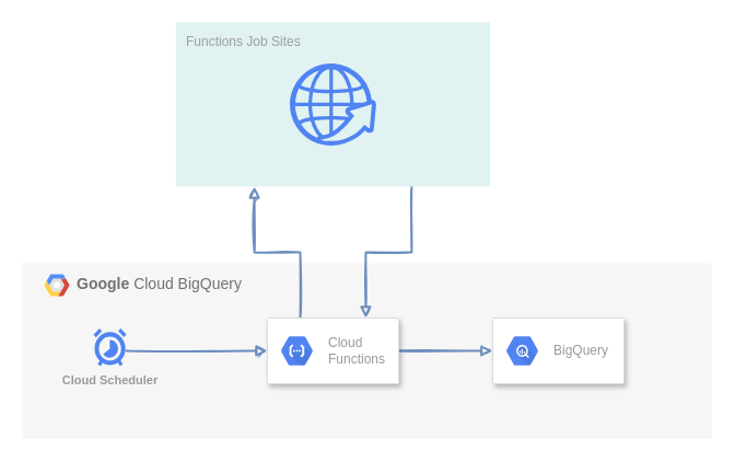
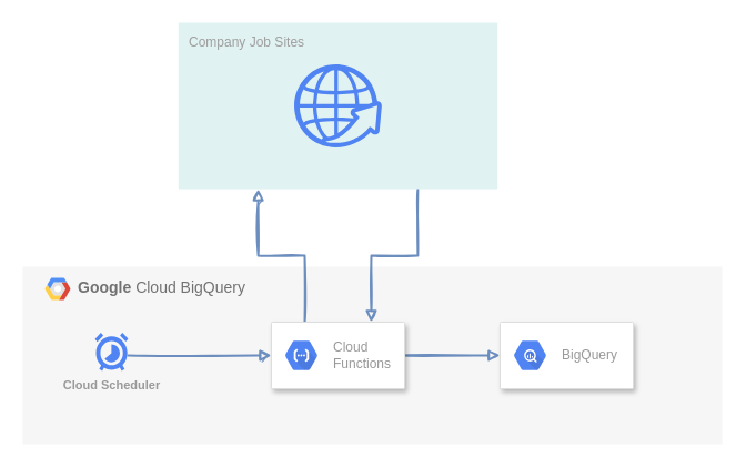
- <mxCell id="13" value="Functions Job Sites" style="points=[[0,0,0],[0.25,0,0],[0.5,0,0],[0.75,0,0],[1,0,0],[1,0.25,0],[1,0.5,0],[1,0.75,0],[1,1,0],[0.75,1,0],[0.5,1,0],[0.25,1,0],[0,1,0],[0,0.75,0],[0,0.5,0],[0,0.25,0]];rounded=1;absoluteArcSize=1;arcSize=2;html=1;strokeColor=none;gradientColor=none;shadow=0;dashed=0;fontSize=12;fontColor=#9E9E9E;align=left;verticalAlign=top;spacing=10;spacingTop=-4;fillColor=#E0F2F1;" vertex="1" parent="1"><mxGeometry x="160.25" y="20" width="287.5" height="150" as="geometry" /></mxCell>
+ <mxCell id="13" value="Company Job Sites" style="points=[[0,0,0],[0.25,0,0],[0.5,0,0],[0.75,0,0],[1,0,0],[1,0.25,0],[1,0.5,0],[1,0.75,0],[1,1,0],[0.75,1,0],[0.5,1,0],[0.25,1,0],[0,1,0],[0,0.75,0],[0,0.5,0],[0,0.25,0]];rounded=1;absoluteArcSize=1;arcSize=2;html=1;strokeColor=none;gradientColor=none;shadow=0;dashed=0;fontSize=12;fontColor=#9E9E9E;align=left;verticalAlign=top;spacing=10;spacingTop=-4;fillColor=#E0F2F1;" vertex="1" parent="1"><mxGeometry x="160.25" y="20" width="287.5" height="150" as="geometry" /></mxCell>
